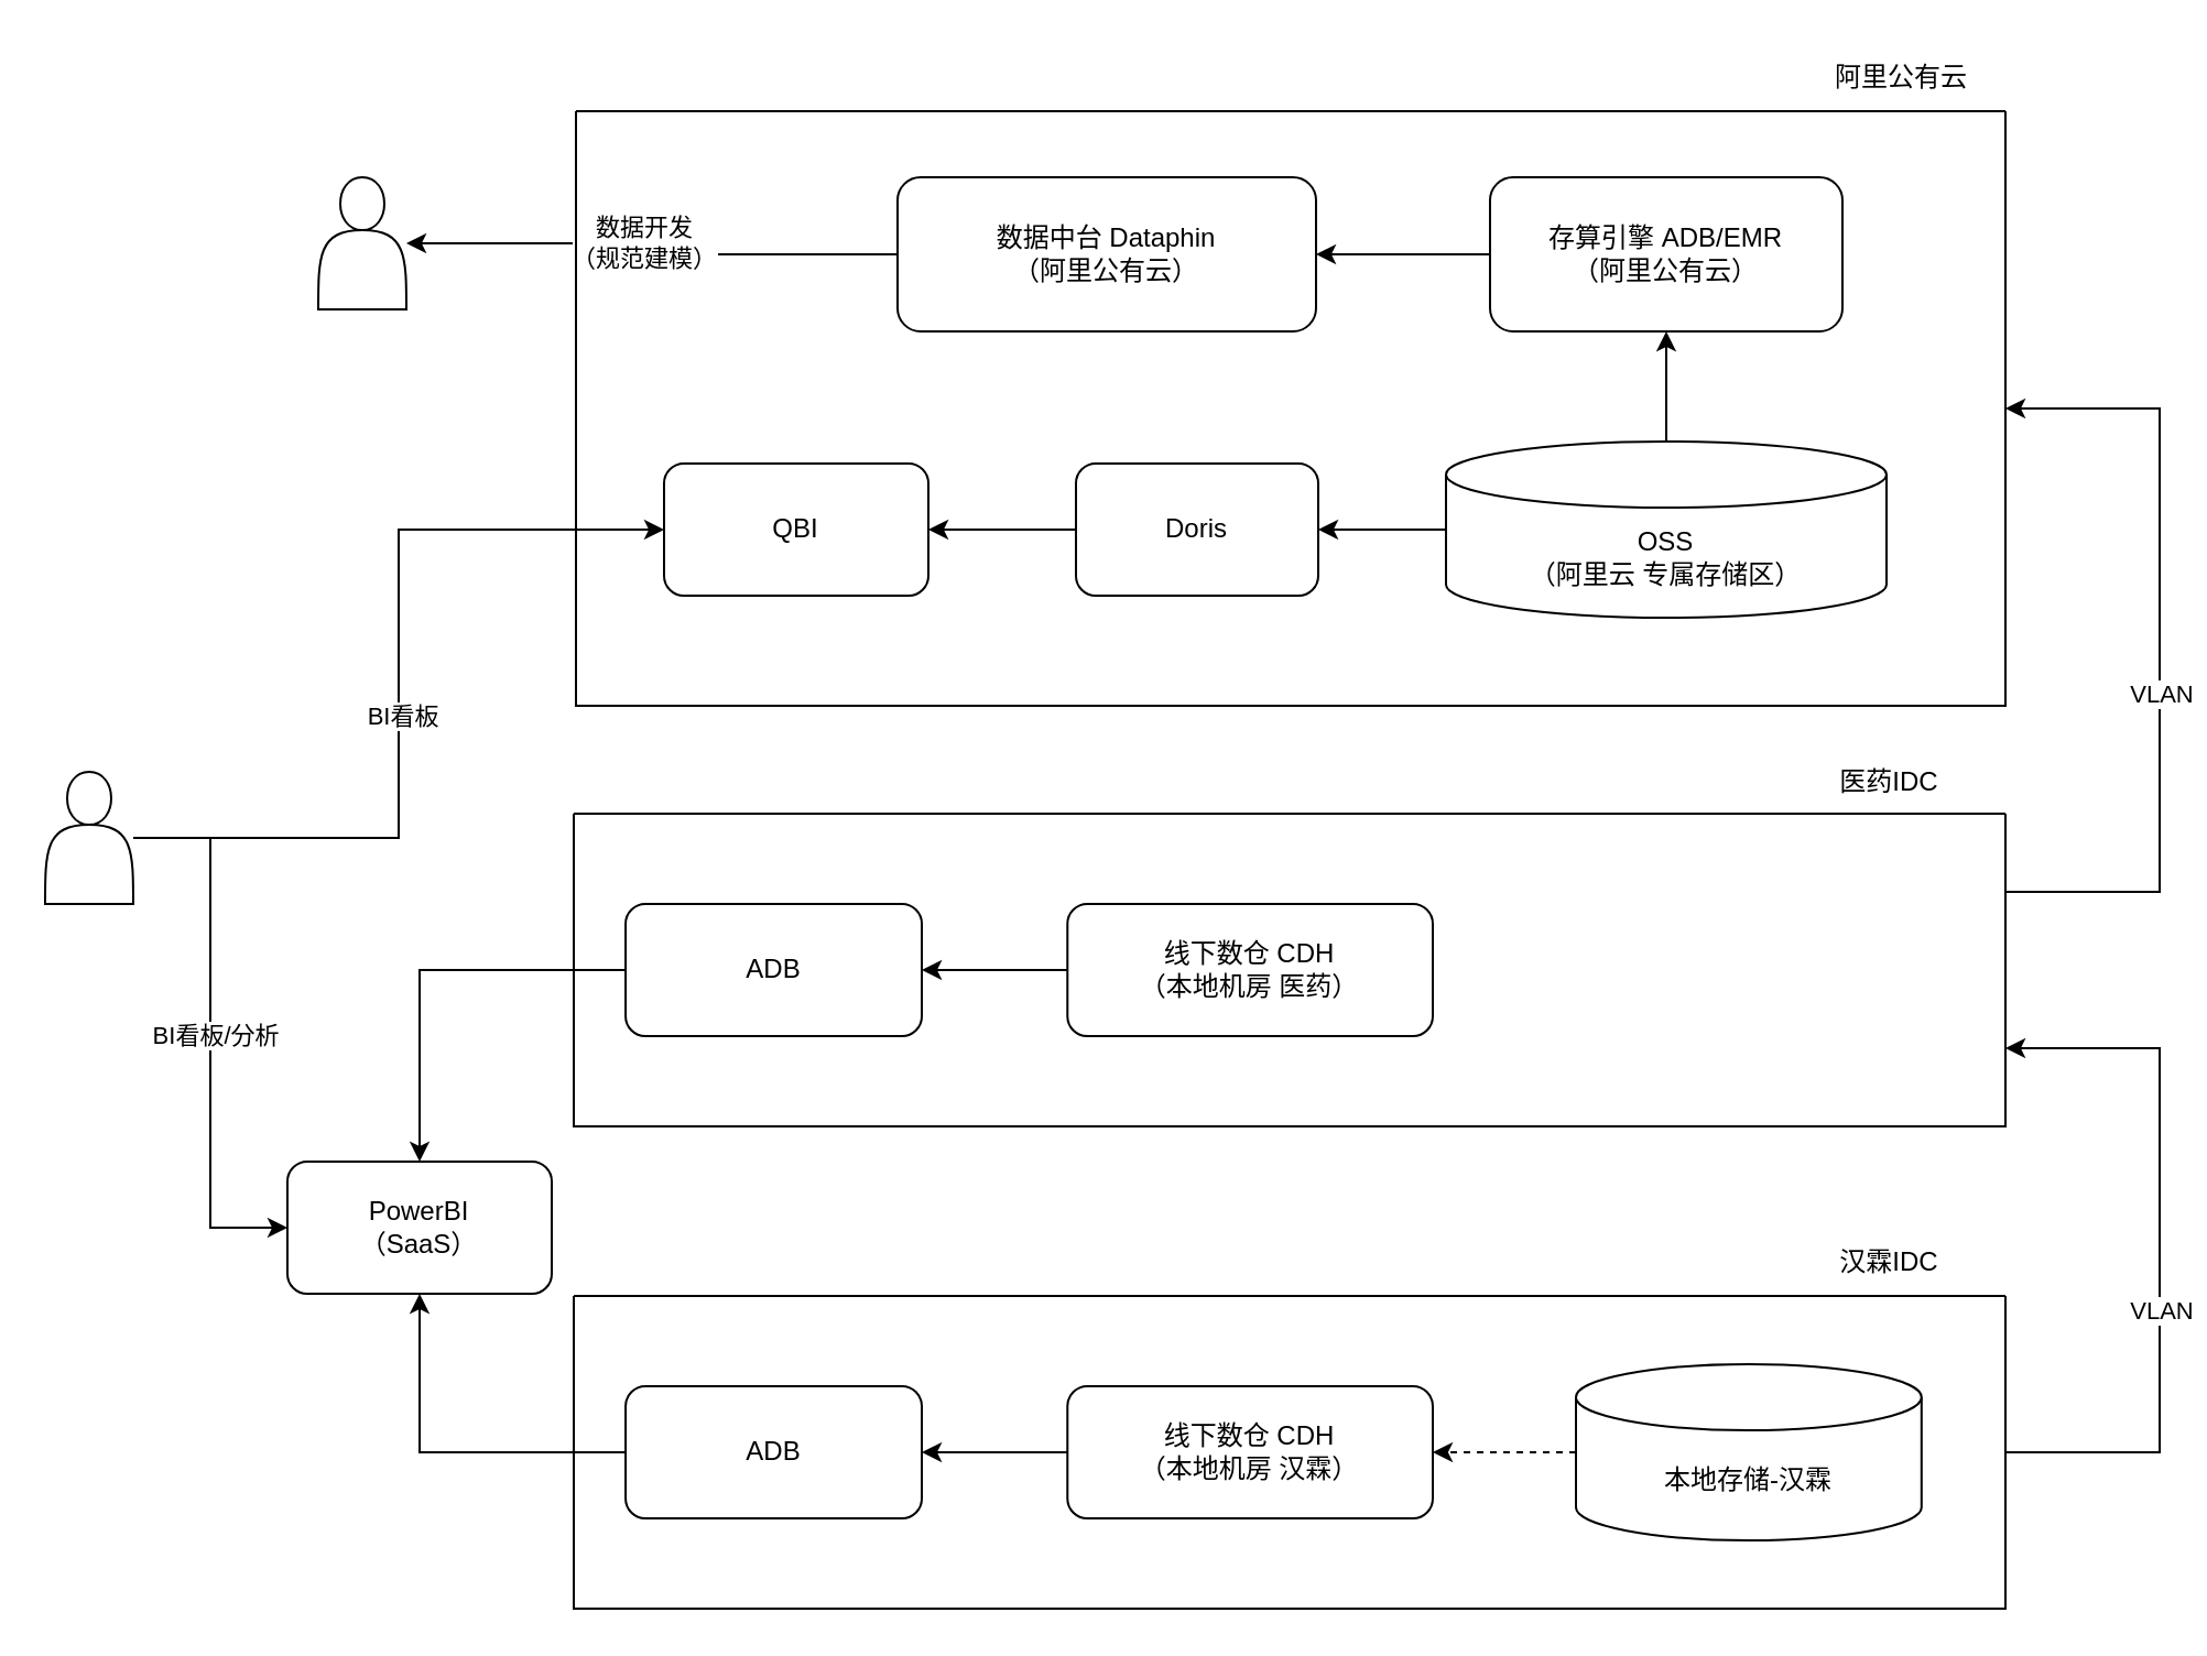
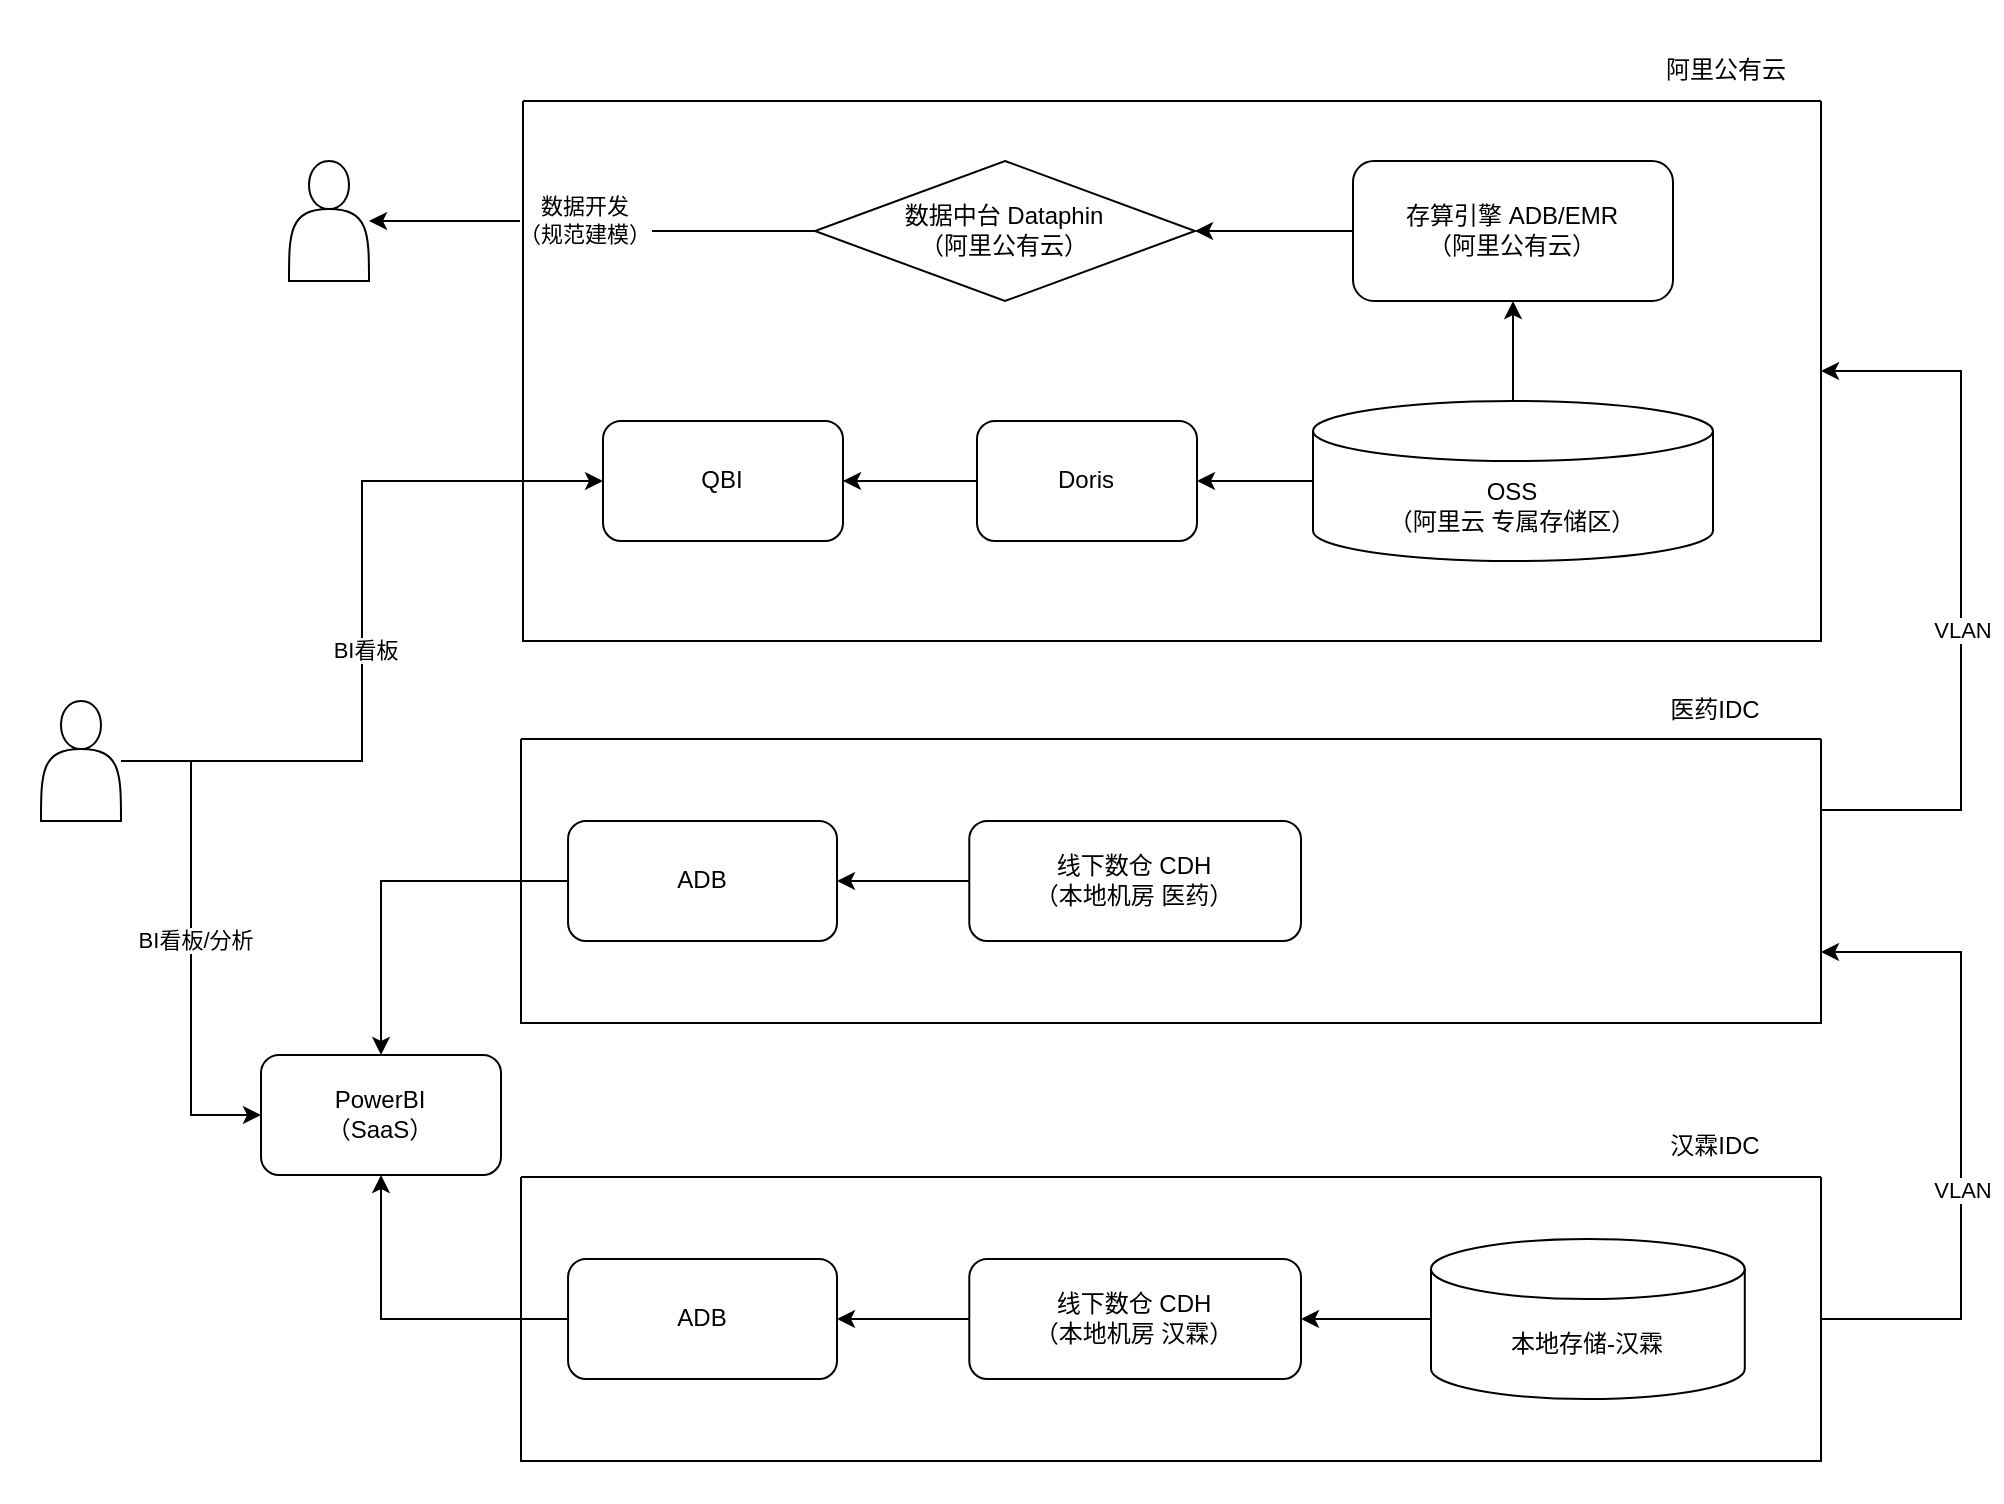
- <mxCell id="4" value="数据中台 Dataphin&lt;div&gt;（阿里公有云）&lt;/div&gt;" style="rounded=1;whiteSpace=wrap;html=1;" vertex="1" parent="1"><mxGeometry x="407" y="80" width="190" height="70" as="geometry" /></mxCell>
+ <mxCell id="4" value="数据中台 Dataphin&lt;div&gt;（阿里公有云）&lt;/div&gt;" style="rhombus;whiteSpace=wrap;html=1;" vertex="1" parent="1"><mxGeometry x="407" y="80" width="190" height="70" as="geometry" /></mxCell>
- <mxCell id="31" style="edgeStyle=orthogonalEdgeStyle;rounded=0;orthogonalLoop=1;jettySize=auto;html=1;dashed=1;" edge="1" parent="28" source="32" target="30"><mxGeometry relative="1" as="geometry" /></mxCell>
+ <mxCell id="31" style="edgeStyle=orthogonalEdgeStyle;rounded=0;orthogonalLoop=1;jettySize=auto;html=1;" edge="1" parent="28" source="32" target="30"><mxGeometry relative="1" as="geometry" /></mxCell>
